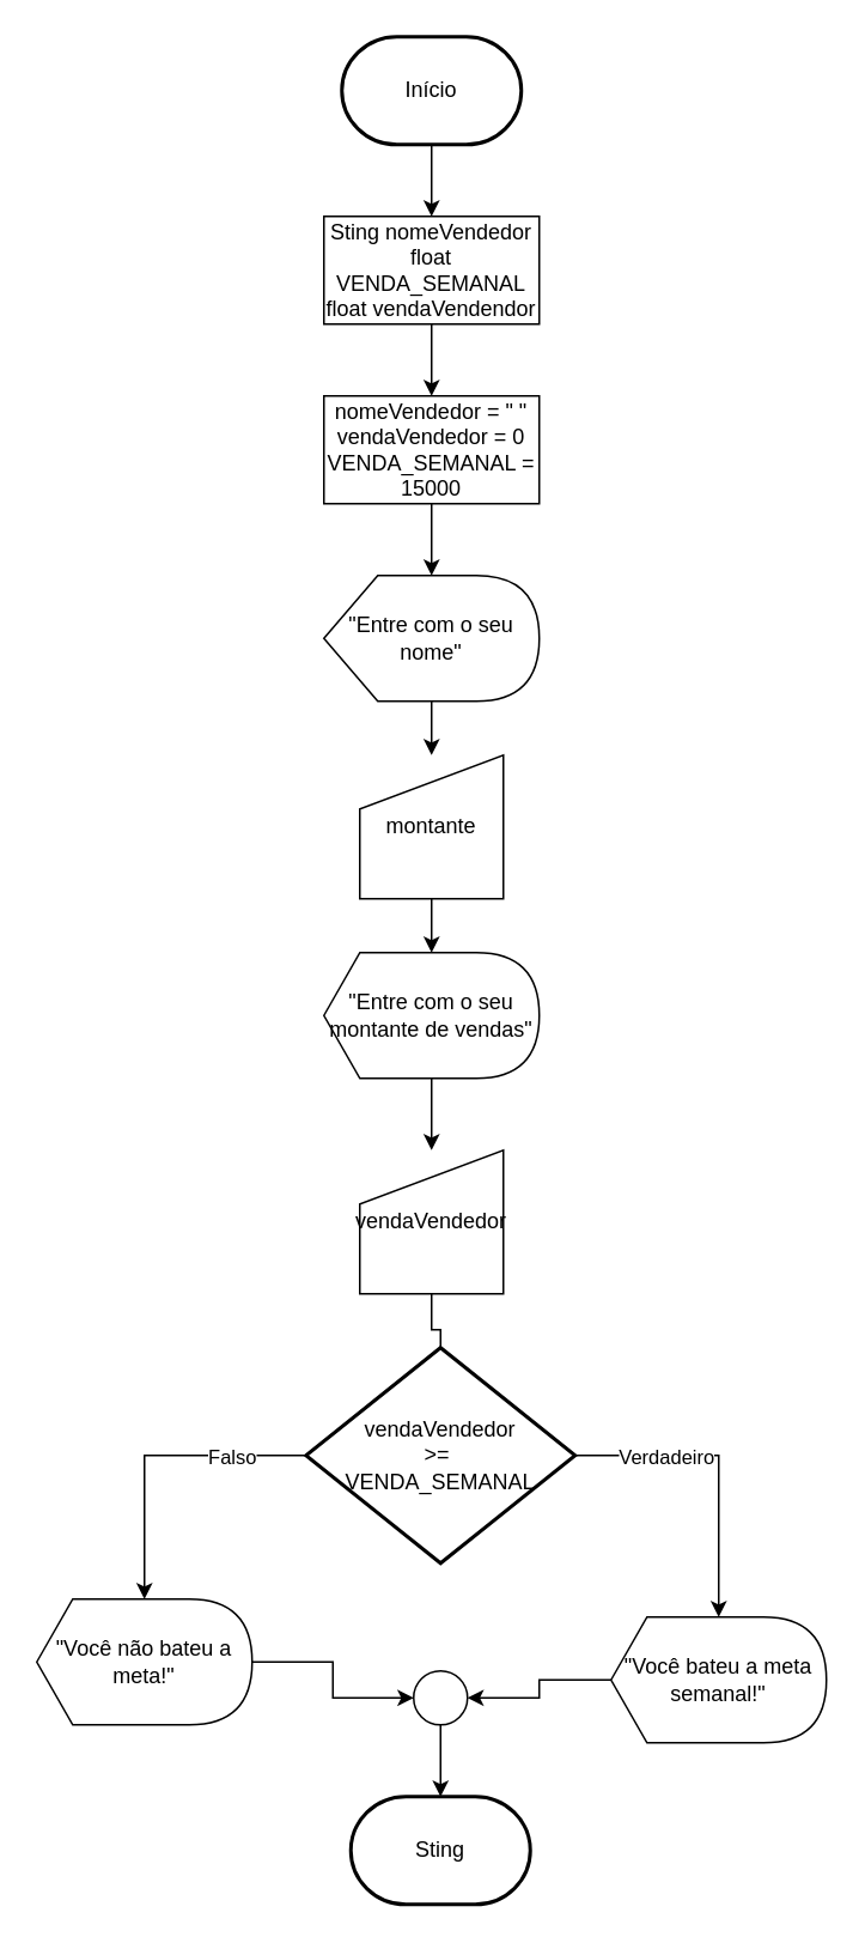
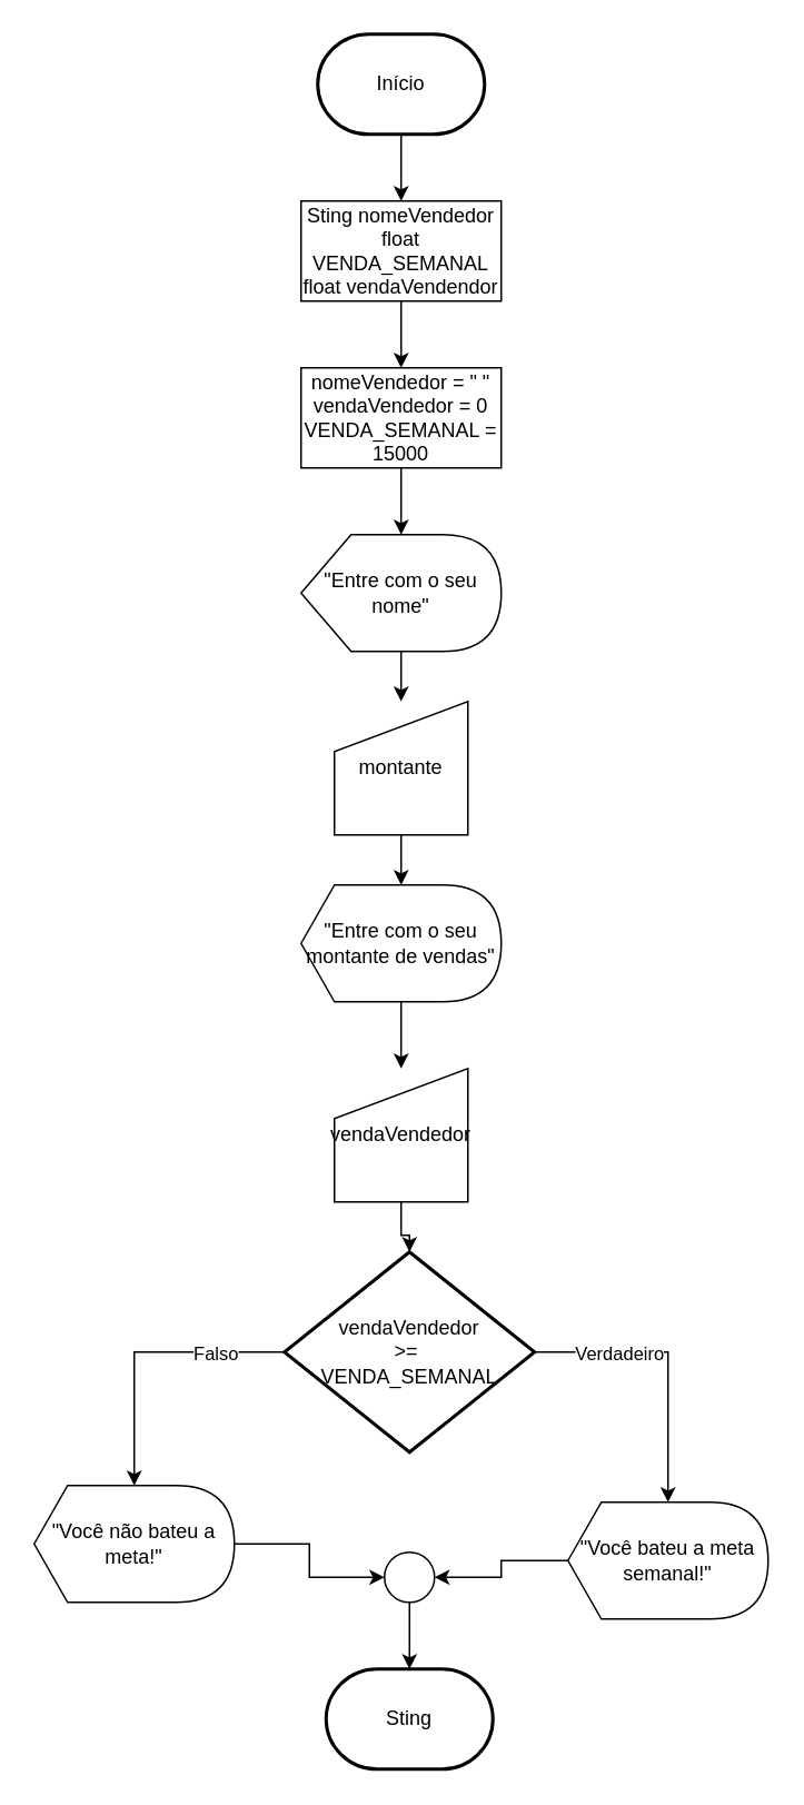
- <mxCell id="14" value="" style="edgeStyle=orthogonalEdgeStyle;rounded=0;orthogonalLoop=1;jettySize=auto;html=1;endArrow=none;" edge="1" parent="1" source="15" target="20"><mxGeometry relative="1" as="geometry" /></mxCell>
+ <mxCell id="14" value="" style="edgeStyle=orthogonalEdgeStyle;rounded=0;orthogonalLoop=1;jettySize=auto;html=1;" edge="1" parent="1" source="15" target="20"><mxGeometry relative="1" as="geometry" /></mxCell>
